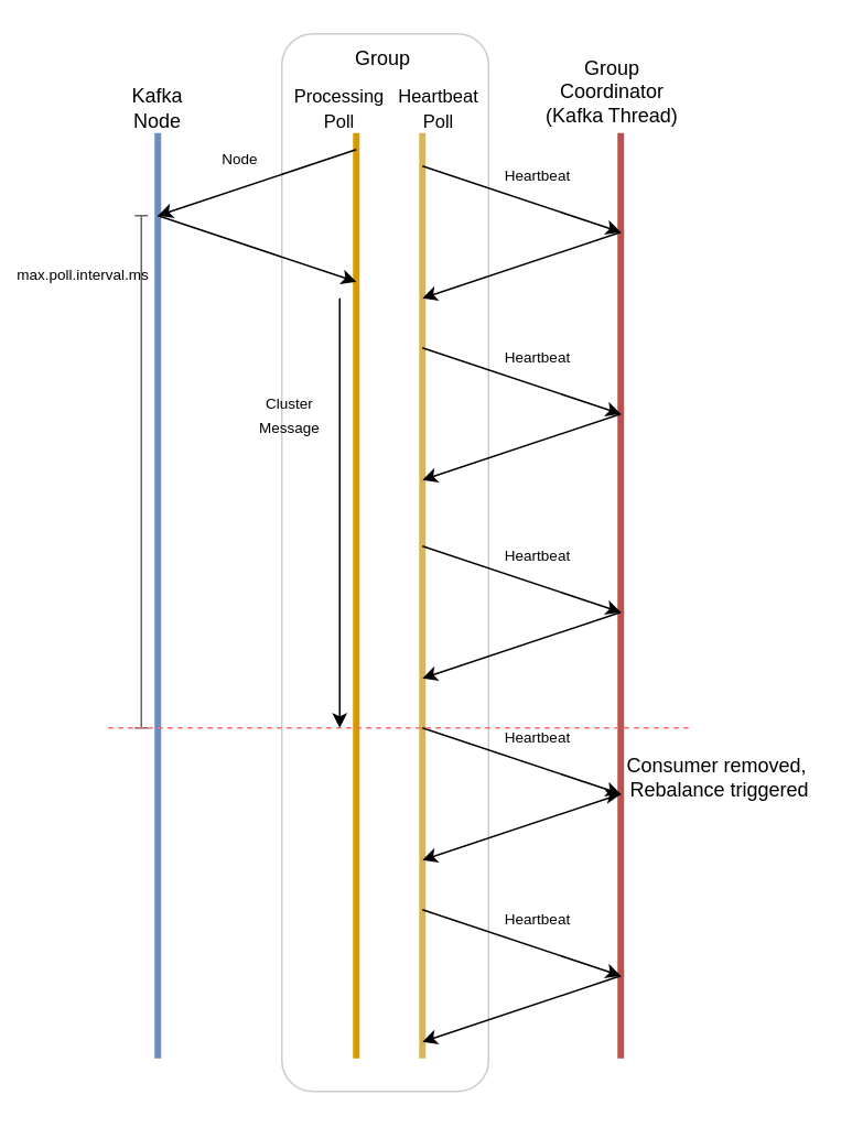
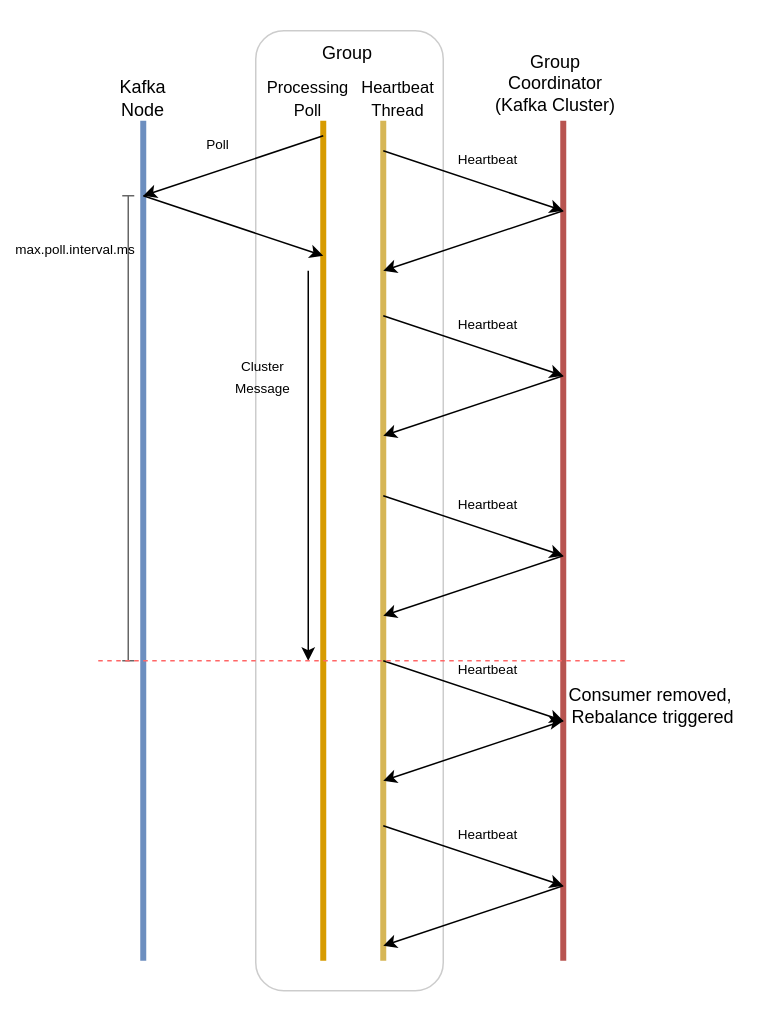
- <mxCell id="9" value="Group Coordinator (Kafka Thread)" style="text;html=1;strokeColor=none;fillColor=none;align=center;verticalAlign=middle;whiteSpace=wrap;rounded=0;" parent="1" vertex="1"><mxGeometry x="325" y="40" width="90" height="30" as="geometry" /></mxCell>
+ <mxCell id="9" value="Group Coordinator (Kafka Cluster)" style="text;html=1;strokeColor=none;fillColor=none;align=center;verticalAlign=middle;whiteSpace=wrap;rounded=0;" parent="1" vertex="1"><mxGeometry x="325" y="40" width="90" height="30" as="geometry" /></mxCell>
- <mxCell id="17" value="&lt;font style=&quot;font-size: 11px;&quot;&gt;Heartbeat Poll&lt;/font&gt;" style="text;html=1;strokeColor=none;fillColor=none;align=center;verticalAlign=middle;whiteSpace=wrap;rounded=0;" parent="1" vertex="1"><mxGeometry x="235" y="50" width="60" height="30" as="geometry" /></mxCell>
+ <mxCell id="17" value="&lt;font style=&quot;font-size: 11px;&quot;&gt;Heartbeat Thread&lt;/font&gt;" style="text;html=1;strokeColor=none;fillColor=none;align=center;verticalAlign=middle;whiteSpace=wrap;rounded=0;" parent="1" vertex="1"><mxGeometry x="235" y="50" width="60" height="30" as="geometry" /></mxCell>
- <mxCell id="12" value="&lt;font style=&quot;font-size: 9px;&quot;&gt;Node&lt;/font&gt;" style="text;html=1;strokeColor=none;fillColor=none;align=center;verticalAlign=middle;whiteSpace=wrap;rounded=0;" parent="1" vertex="1"><mxGeometry x="115" y="80" width="60" height="30" as="geometry" /></mxCell>
+ <mxCell id="12" value="&lt;font style=&quot;font-size: 9px;&quot;&gt;Poll&lt;/font&gt;" style="text;html=1;strokeColor=none;fillColor=none;align=center;verticalAlign=middle;whiteSpace=wrap;rounded=0;" parent="1" vertex="1"><mxGeometry x="115" y="80" width="60" height="30" as="geometry" /></mxCell>
